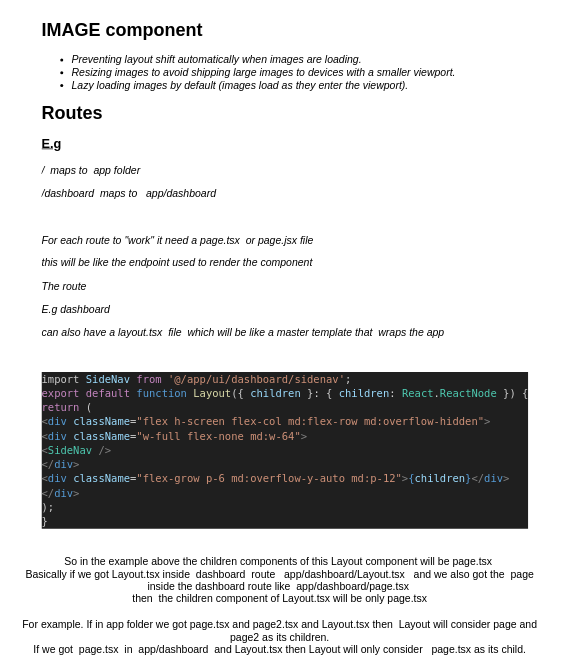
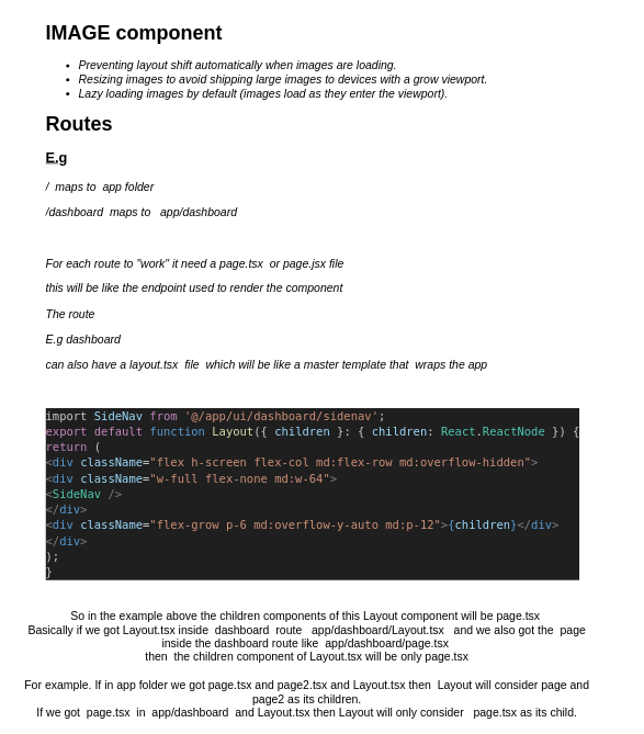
- <mxCell id="2" value="&lt;h1&gt;IMAGE component&lt;br&gt;&lt;/h1&gt;&lt;ul style=&quot;font-size: 14px;&quot;&gt;&lt;li&gt;&lt;i&gt;Preventing layout shift automatically when images are loading.&lt;/i&gt;&lt;/li&gt;&lt;li&gt;&lt;i&gt;Resizing images to avoid shipping large images to devices with a smaller viewport.&lt;/i&gt;&lt;/li&gt;&lt;li&gt;&lt;i&gt;Lazy loading images by default (images load as they enter the viewport).&lt;/i&gt;&lt;/li&gt;&lt;/ul&gt;&lt;p&gt;&lt;/p&gt;" style="text;html=1;strokeColor=none;fillColor=none;spacing=5;spacingTop=-20;whiteSpace=wrap;overflow=hidden;rounded=0;" vertex="1" parent="1"><mxGeometry x="50" y="20" width="600" height="120" as="geometry" /></mxCell>
+ <mxCell id="2" value="&lt;h1&gt;IMAGE component&lt;br&gt;&lt;/h1&gt;&lt;ul style=&quot;font-size: 14px;&quot;&gt;&lt;li&gt;&lt;i&gt;Preventing layout shift automatically when images are loading.&lt;/i&gt;&lt;/li&gt;&lt;li&gt;&lt;i&gt;Resizing images to avoid shipping large images to devices with a grow viewport.&lt;/i&gt;&lt;/li&gt;&lt;li&gt;&lt;i&gt;Lazy loading images by default (images load as they enter the viewport).&lt;/i&gt;&lt;/li&gt;&lt;/ul&gt;&lt;p&gt;&lt;/p&gt;" style="text;html=1;strokeColor=none;fillColor=none;spacing=5;spacingTop=-20;whiteSpace=wrap;overflow=hidden;rounded=0;" vertex="1" parent="1"><mxGeometry x="50" y="20" width="600" height="120" as="geometry" /></mxCell>
